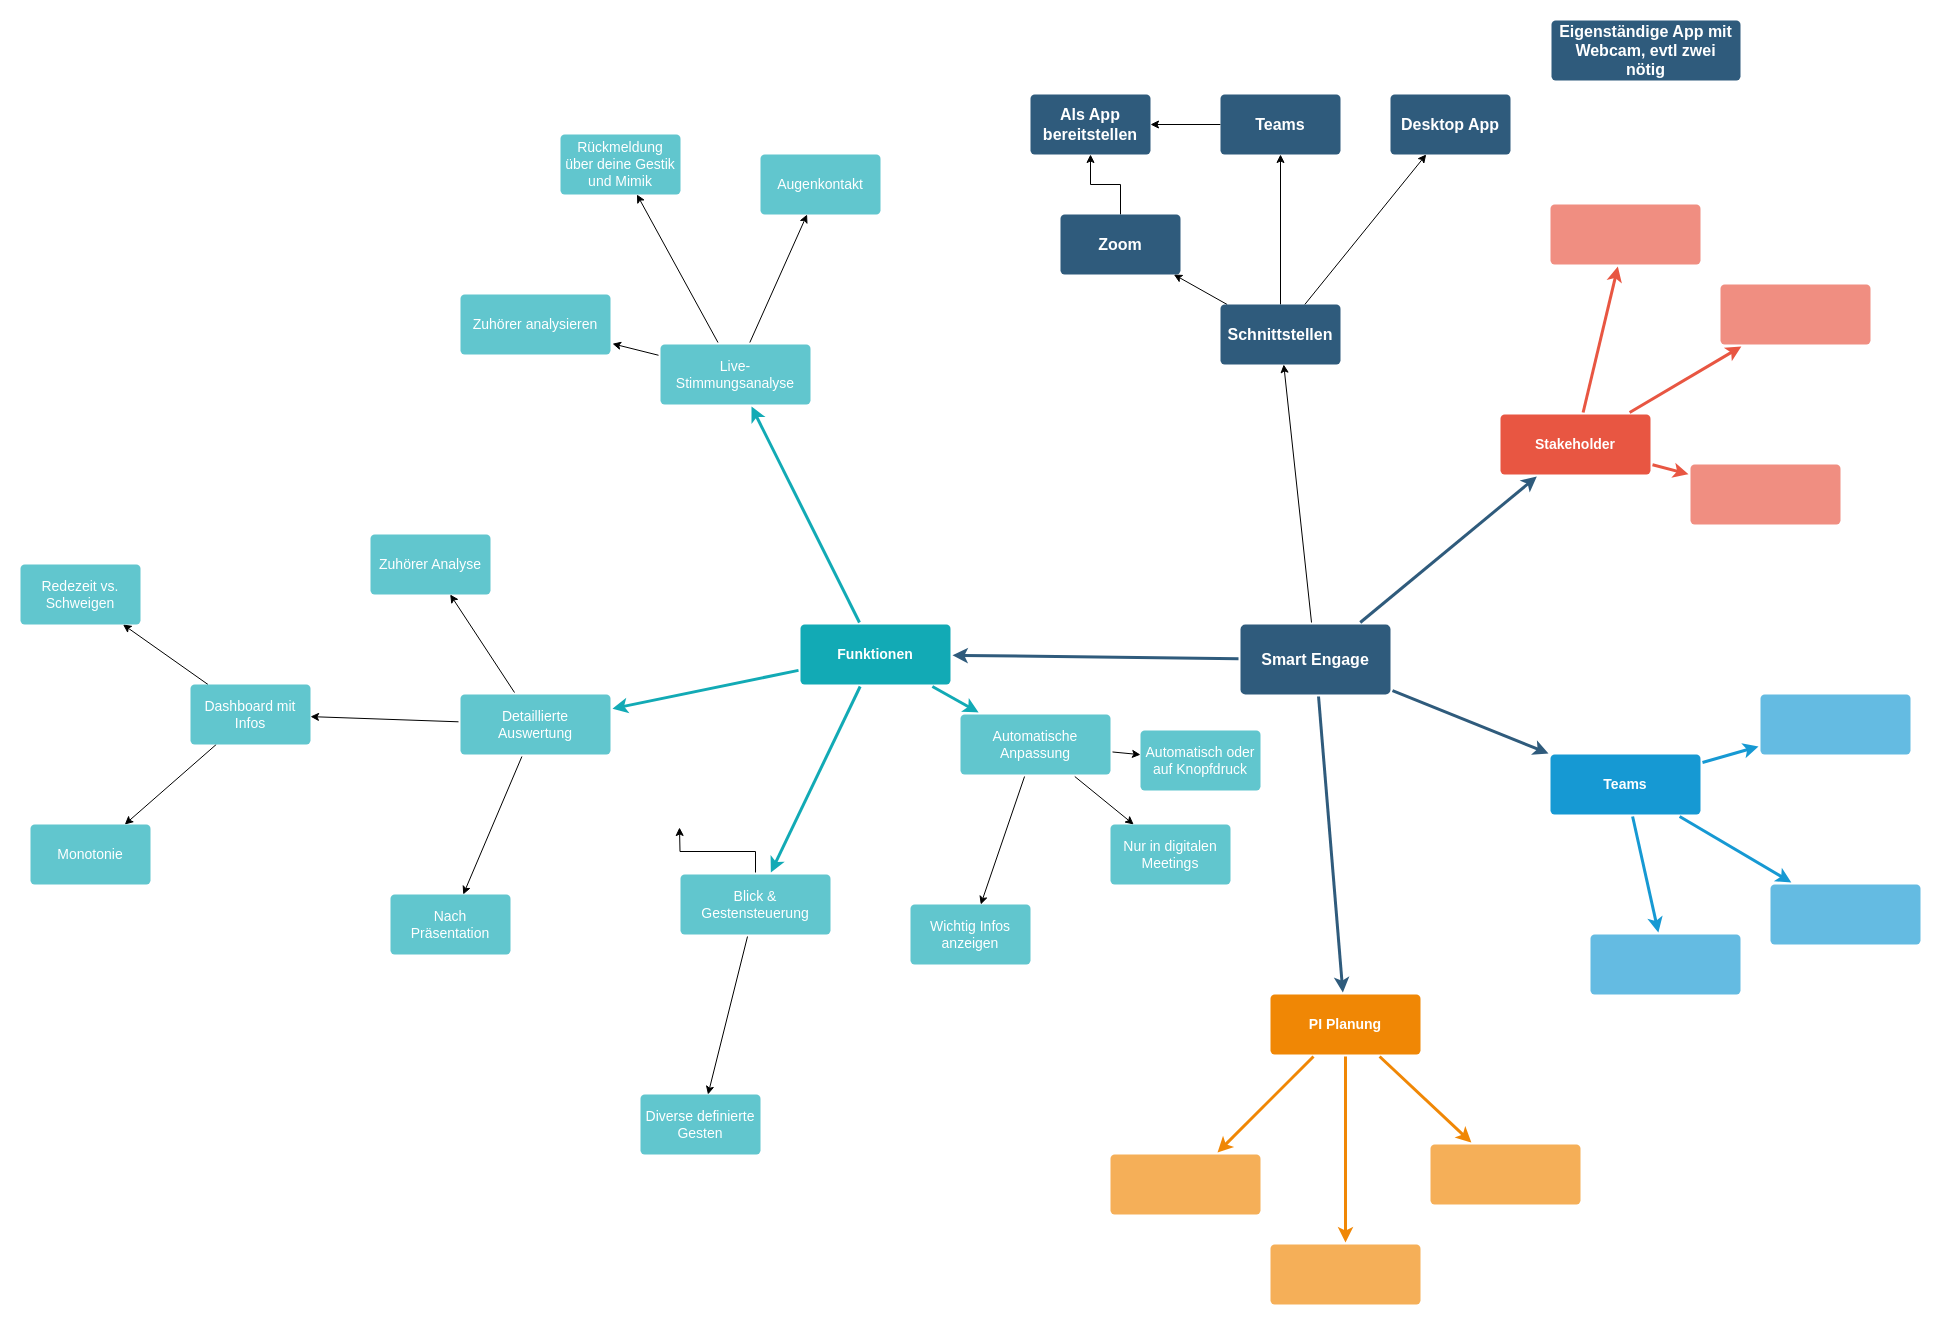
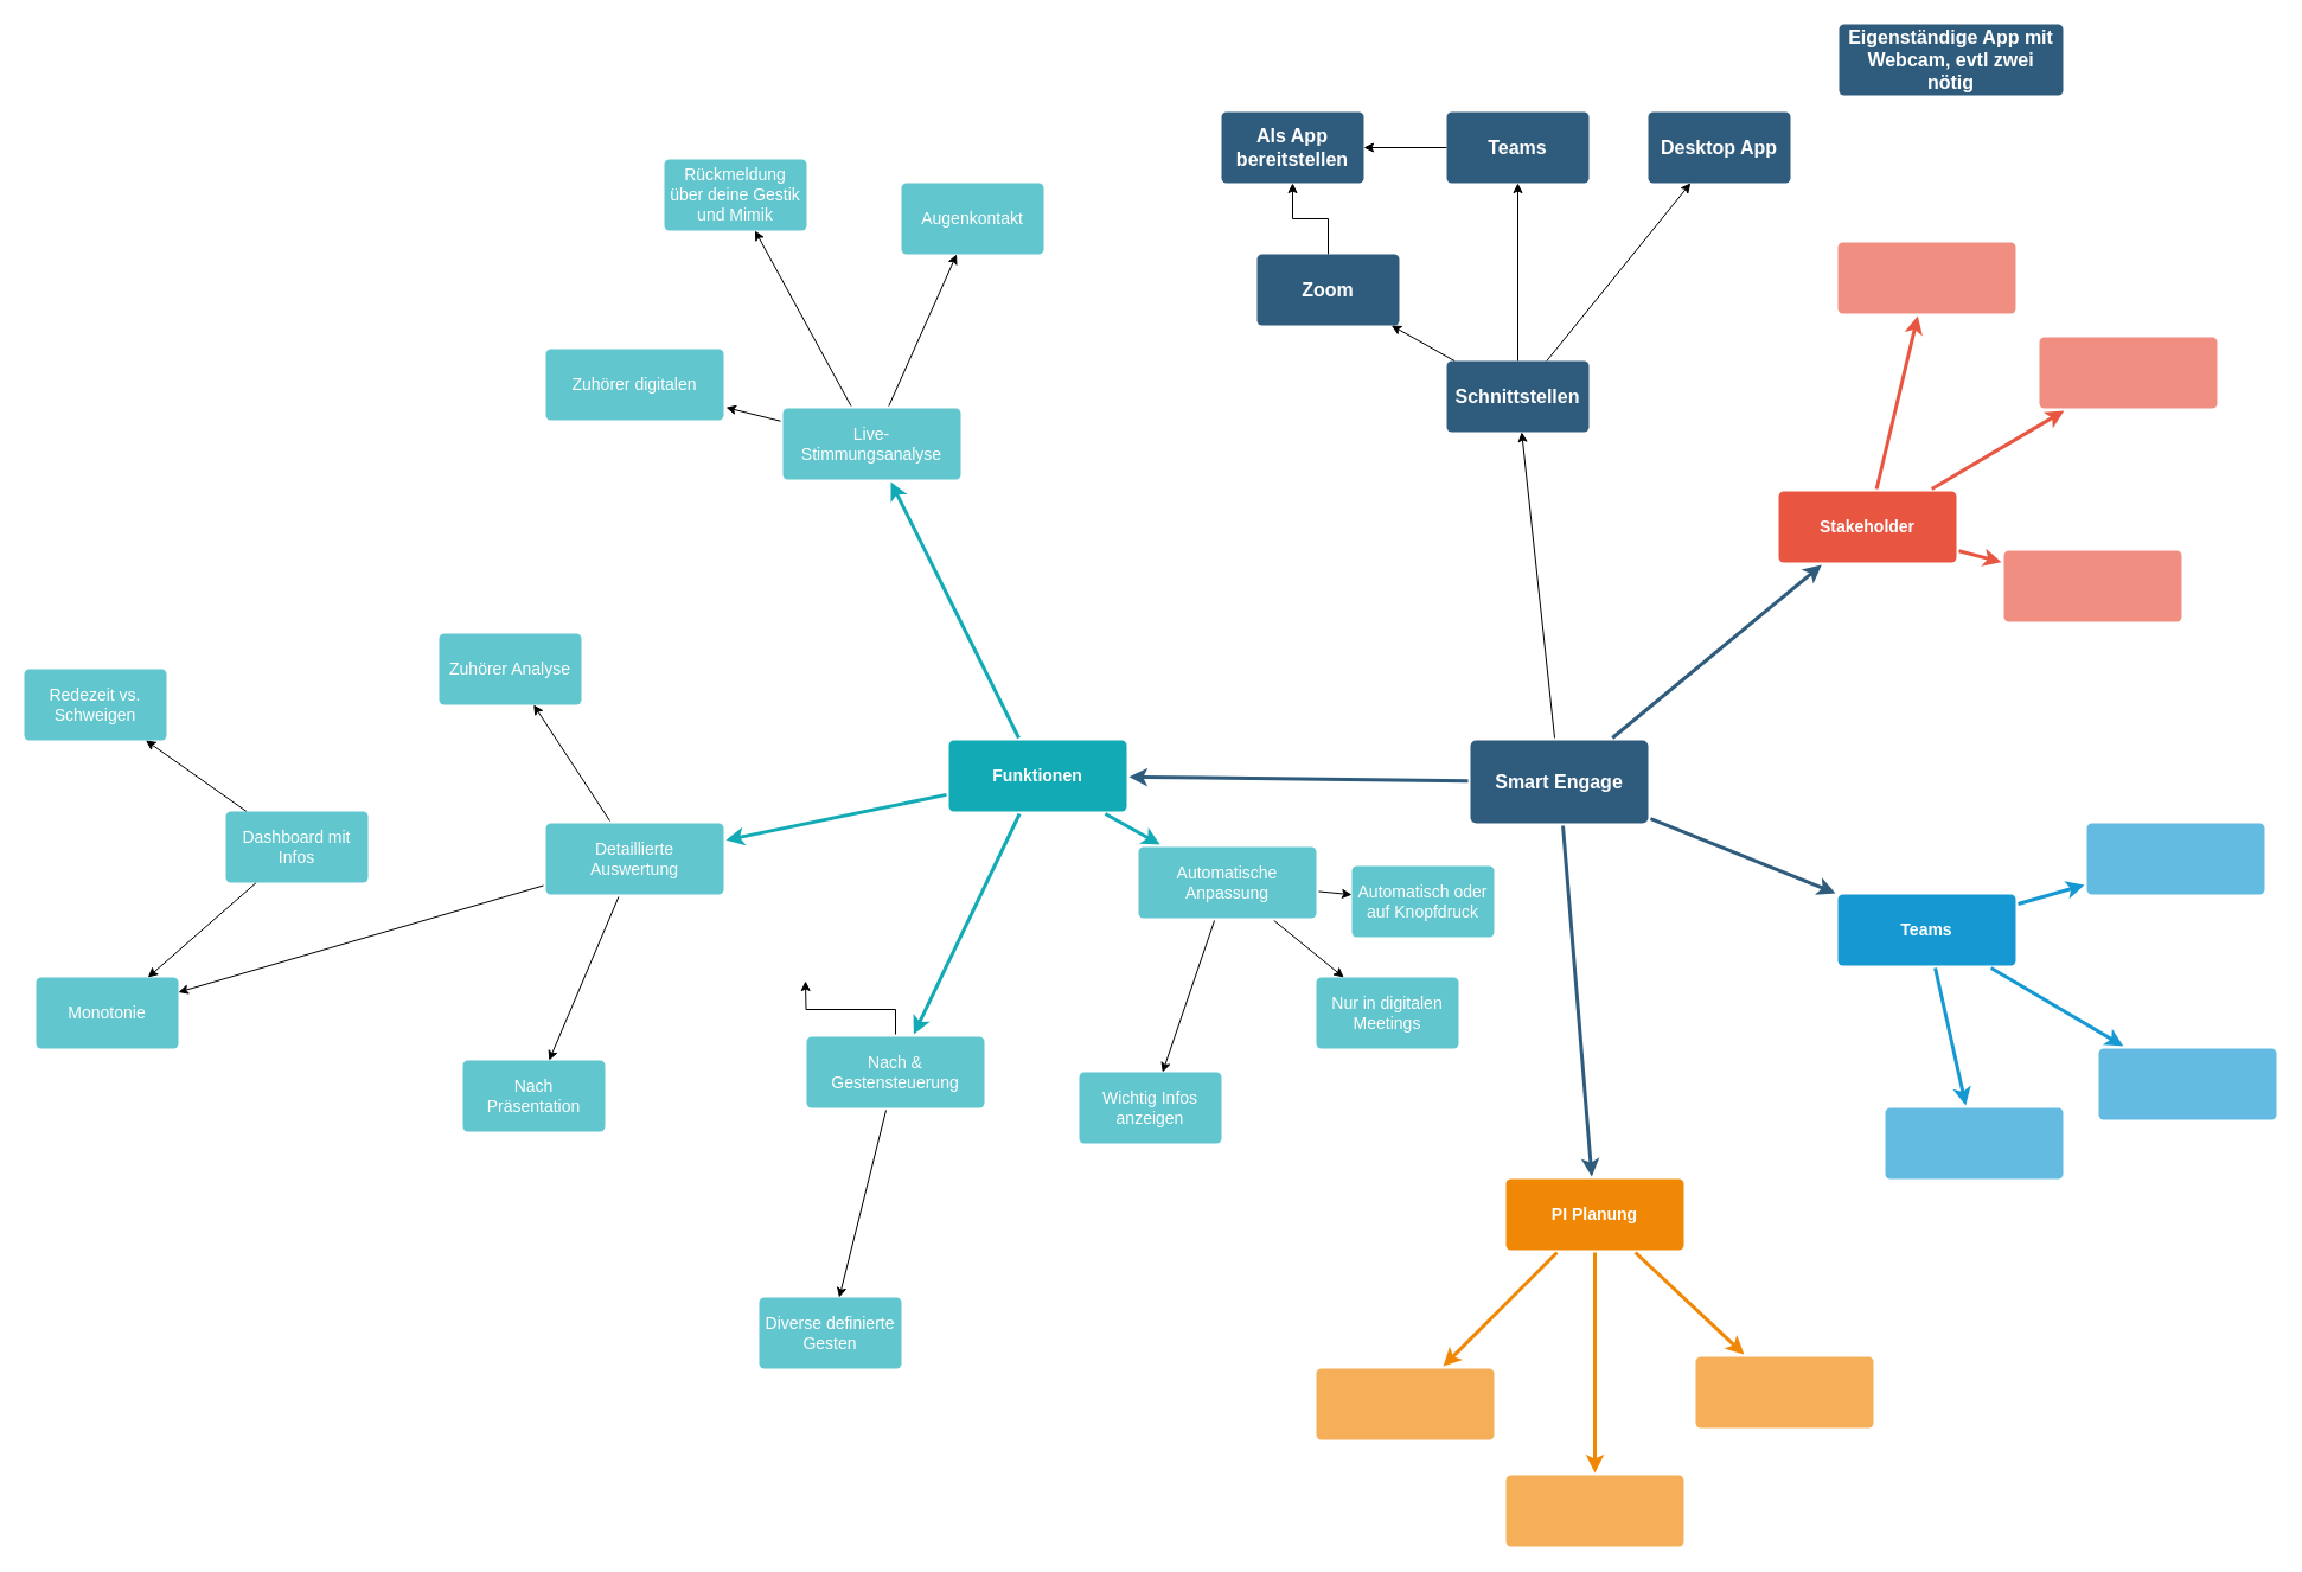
- <mxCell id="49" value="Zuhörer analysieren" style="rounded=1;whiteSpace=wrap;html=1;shadow=0;labelBackgroundColor=none;strokeColor=none;strokeWidth=3;fillColor=#61c6ce;fontFamily=Helvetica;fontSize=14;fontColor=#FFFFFF;align=center;spacing=5;fontStyle=0;arcSize=7;perimeterSpacing=2;" parent="1" vertex="1"><mxGeometry x="460" y="294" width="150" height="60" as="geometry" /></mxCell>
+ <mxCell id="49" value="Zuhörer digitalen" style="rounded=1;whiteSpace=wrap;html=1;shadow=0;labelBackgroundColor=none;strokeColor=none;strokeWidth=3;fillColor=#61c6ce;fontFamily=Helvetica;fontSize=14;fontColor=#FFFFFF;align=center;spacing=5;fontStyle=0;arcSize=7;perimeterSpacing=2;" parent="1" vertex="1"><mxGeometry x="460" y="294" width="150" height="60" as="geometry" /></mxCell>
- <mxCell id="31" value="" style="edgeStyle=orthogonalEdgeStyle;rounded=0;orthogonalLoop=1;jettySize=auto;html=1;noEdgeStyle=1;" parent="1" source="33" target="66" edge="1"><mxGeometry relative="1" as="geometry" /></mxCell>
+ <mxCell id="31" value="" style="edgeStyle=orthogonalEdgeStyle;rounded=0;orthogonalLoop=1;jettySize=auto;html=1;noEdgeStyle=1;" parent="1" source="33" target="68" edge="1"><mxGeometry relative="1" as="geometry" /></mxCell>
- <mxCell id="37" value="Blick &amp;amp; Gestensteuerung" style="rounded=1;whiteSpace=wrap;html=1;shadow=0;labelBackgroundColor=none;strokeColor=none;strokeWidth=3;fillColor=#61c6ce;fontFamily=Helvetica;fontSize=14;fontColor=#FFFFFF;align=center;spacing=5;fontStyle=0;arcSize=7;perimeterSpacing=2;" parent="1" vertex="1"><mxGeometry x="680" y="874" width="150" height="60" as="geometry" /></mxCell>
+ <mxCell id="37" value="Nach &amp;amp; Gestensteuerung" style="rounded=1;whiteSpace=wrap;html=1;shadow=0;labelBackgroundColor=none;strokeColor=none;strokeWidth=3;fillColor=#61c6ce;fontFamily=Helvetica;fontSize=14;fontColor=#FFFFFF;align=center;spacing=5;fontStyle=0;arcSize=7;perimeterSpacing=2;" parent="1" vertex="1"><mxGeometry x="680" y="874" width="150" height="60" as="geometry" /></mxCell>
